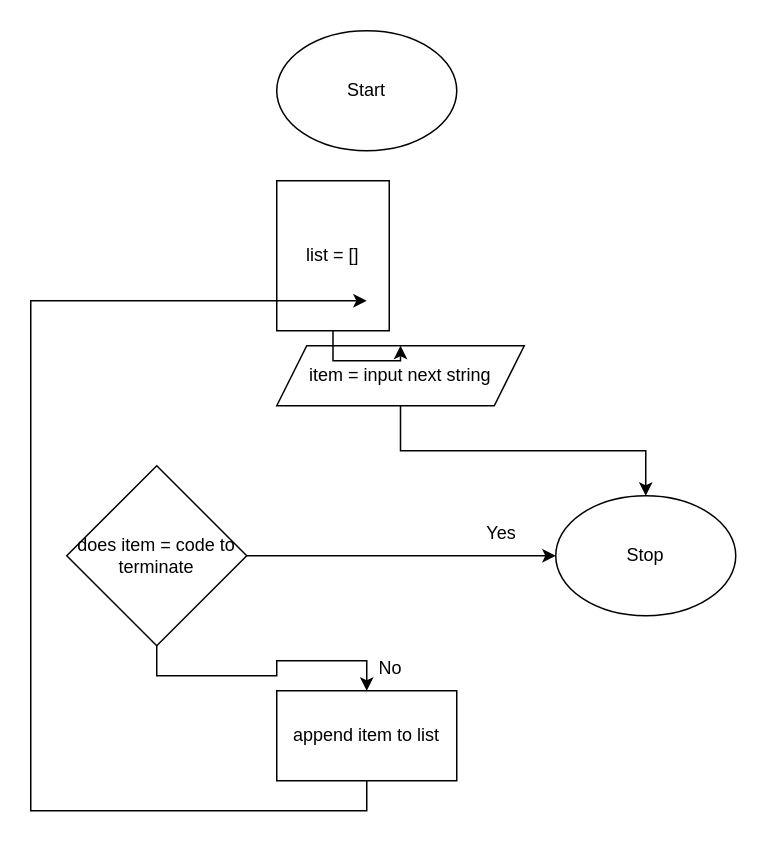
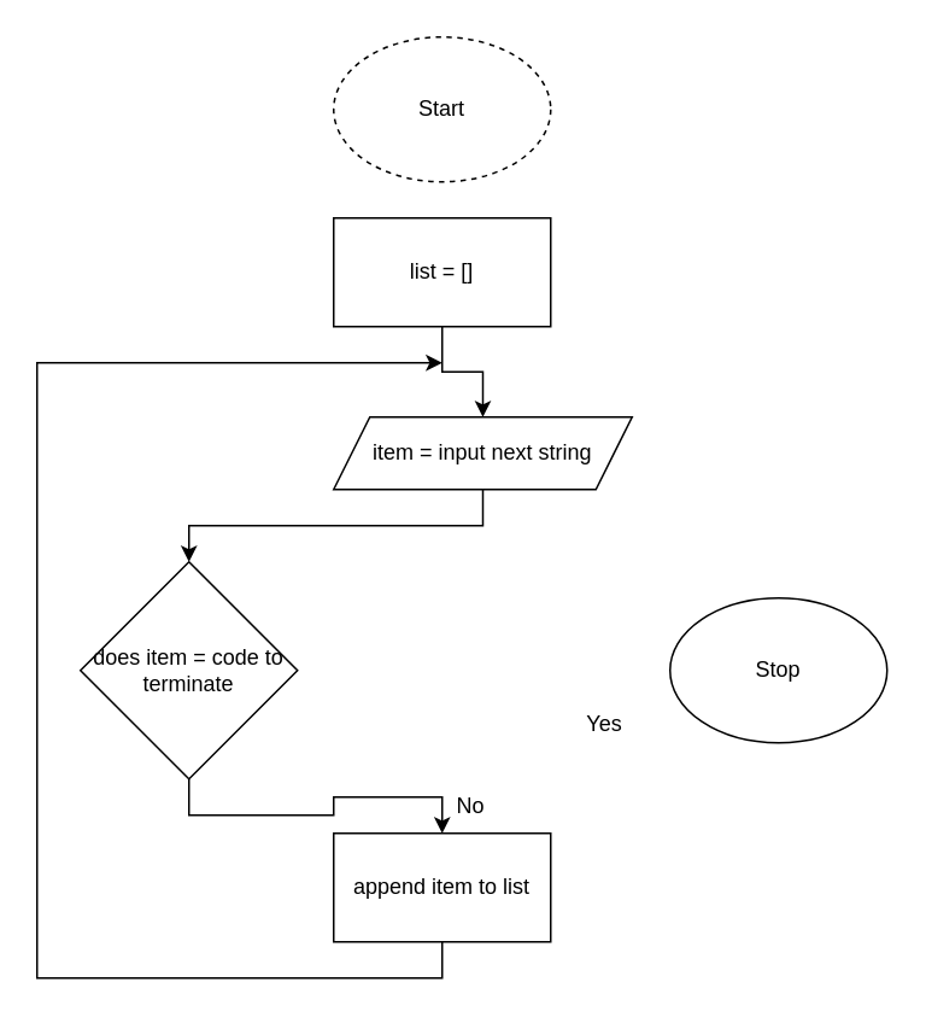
- <mxCell id="2" value="Start" style="ellipse;whiteSpace=wrap;html=1;" vertex="1" parent="1"><mxGeometry x="184" y="20" width="120" height="80" as="geometry" /></mxCell>
+ <mxCell id="2" value="Start" style="ellipse;whiteSpace=wrap;html=1;dashed=1;" vertex="1" parent="1"><mxGeometry x="184" y="20" width="120" height="80" as="geometry" /></mxCell>
- <mxCell id="9" value="list = []" style="rounded=0;whiteSpace=wrap;html=1;" vertex="1" parent="1"><mxGeometry x="184" y="120" width="75" height="100" as="geometry" /></mxCell>
+ <mxCell id="9" value="list = []" style="rounded=0;whiteSpace=wrap;html=1;" vertex="1" parent="1"><mxGeometry x="184" y="120" width="120" height="60" as="geometry" /></mxCell>
- <mxCell id="3" style="edgeStyle=orthogonalEdgeStyle;rounded=0;orthogonalLoop=1;jettySize=auto;html=1;exitX=0.5;exitY=1;exitDx=0;exitDy=0;" edge="1" parent="1" source="4" target="10"><mxGeometry relative="1" as="geometry" /></mxCell>
+ <mxCell id="3" style="edgeStyle=orthogonalEdgeStyle;rounded=0;orthogonalLoop=1;jettySize=auto;html=1;exitX=0.5;exitY=1;exitDx=0;exitDy=0;entryX=0.5;entryY=0;entryDx=0;entryDy=0;" edge="1" parent="1" source="4" target="7"><mxGeometry relative="1" as="geometry" /></mxCell>
- <mxCell id="11" value="Yes" style="text;html=1;strokeColor=none;fillColor=none;align=center;verticalAlign=middle;whiteSpace=wrap;rounded=0;" vertex="1" parent="1"><mxGeometry x="304" y="340" width="60" height="30" as="geometry" /></mxCell>
+ <mxCell id="11" value="Yes" style="text;html=1;strokeColor=none;fillColor=none;align=center;verticalAlign=middle;whiteSpace=wrap;rounded=0;" vertex="1" parent="1"><mxGeometry x="304" y="385" width="60" height="30" as="geometry" /></mxCell>
- <mxCell id="5" style="edgeStyle=orthogonalEdgeStyle;rounded=0;orthogonalLoop=1;jettySize=auto;html=1;exitX=1;exitY=0.5;exitDx=0;exitDy=0;entryX=0;entryY=0.5;entryDx=0;entryDy=0;" edge="1" parent="1" source="7" target="10"><mxGeometry relative="1" as="geometry" /></mxCell>
